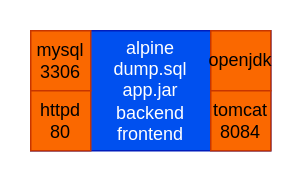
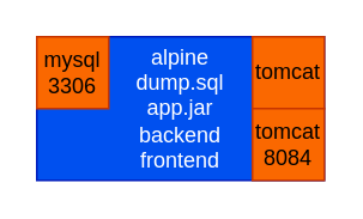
- <mxCell id="5" value="openjdk" style="whiteSpace=wrap;html=1;aspect=fixed;fillColor=#fa6800;fontColor=#000000;strokeColor=#C73500;movable=1;resizable=1;rotatable=1;deletable=1;editable=1;connectable=1;" parent="1" vertex="1"><mxGeometry x="140" y="20" width="40" height="40" as="geometry" /></mxCell>
+ <mxCell id="5" value="tomcat" style="whiteSpace=wrap;html=1;aspect=fixed;fillColor=#fa6800;fontColor=#000000;strokeColor=#C73500;movable=1;resizable=1;rotatable=1;deletable=1;editable=1;connectable=1;" parent="1" vertex="1"><mxGeometry x="140" y="20" width="40" height="40" as="geometry" /></mxCell>
- <mxCell id="4" value="httpd&lt;br&gt;80" style="whiteSpace=wrap;html=1;aspect=fixed;fillColor=#fa6800;fontColor=#000000;strokeColor=#C73500;movable=1;resizable=1;rotatable=1;deletable=1;editable=1;connectable=1;" parent="1" vertex="1"><mxGeometry x="20" y="60" width="40" height="40" as="geometry" /></mxCell>
